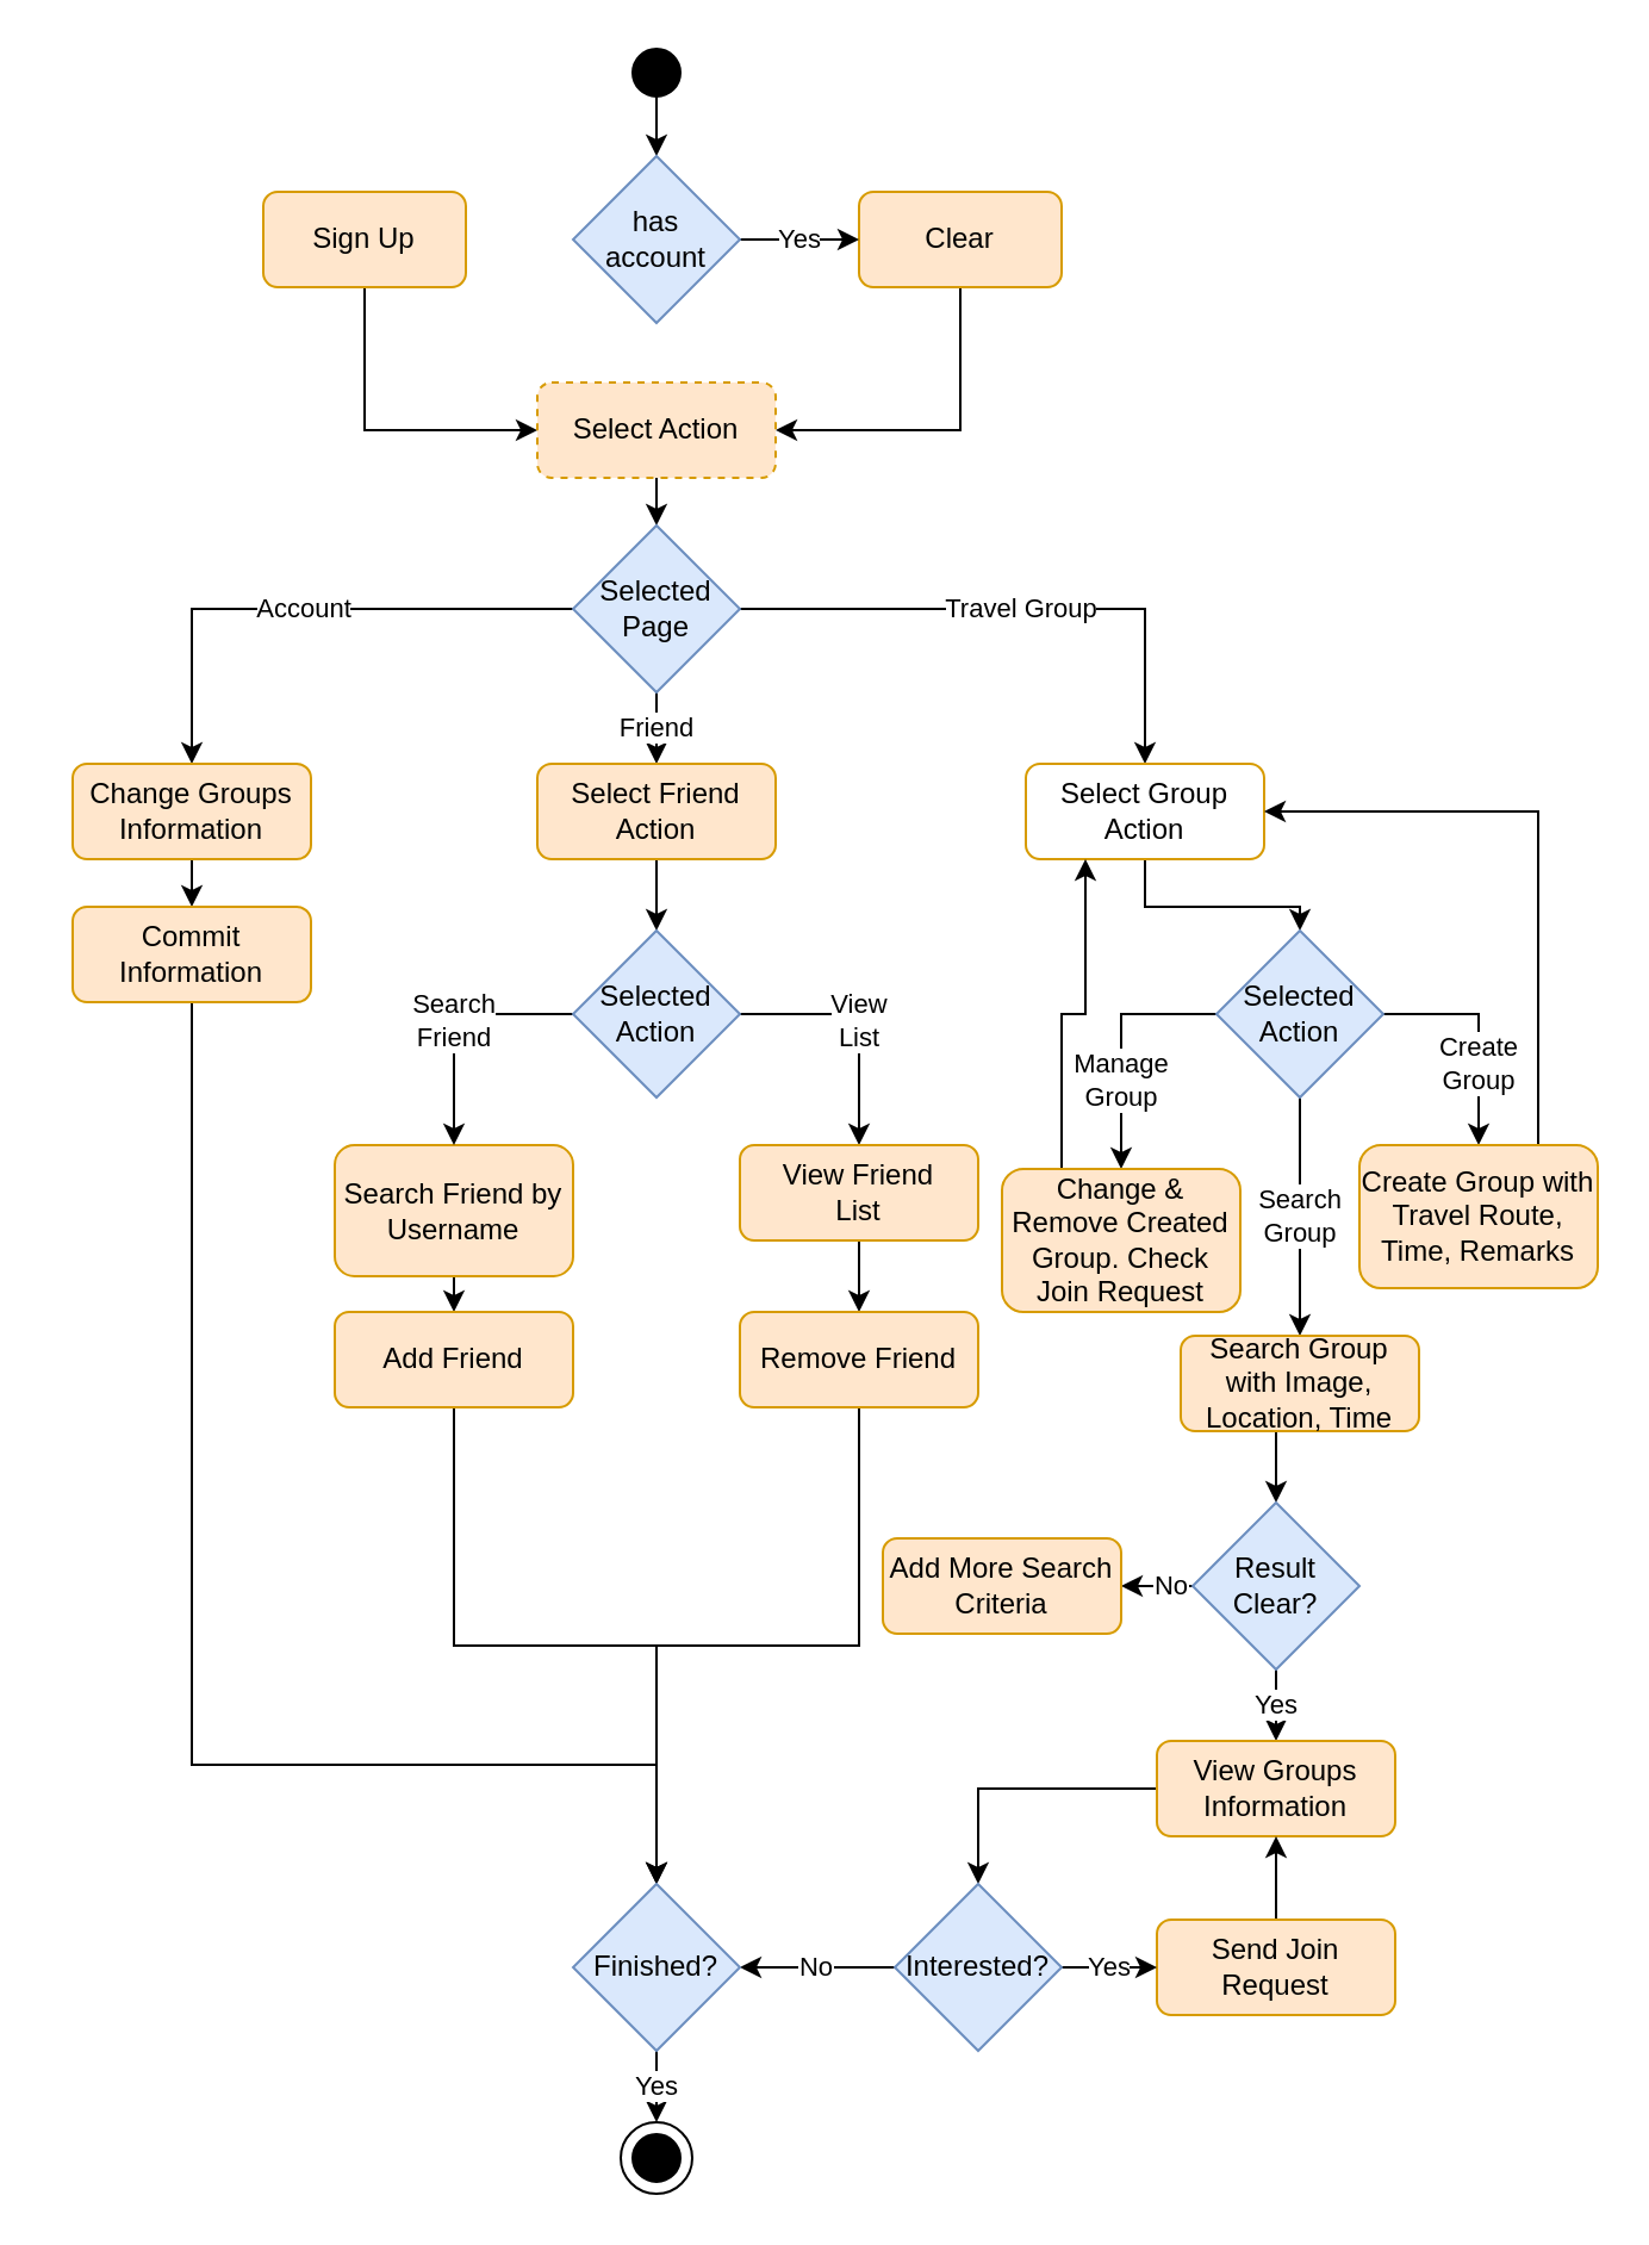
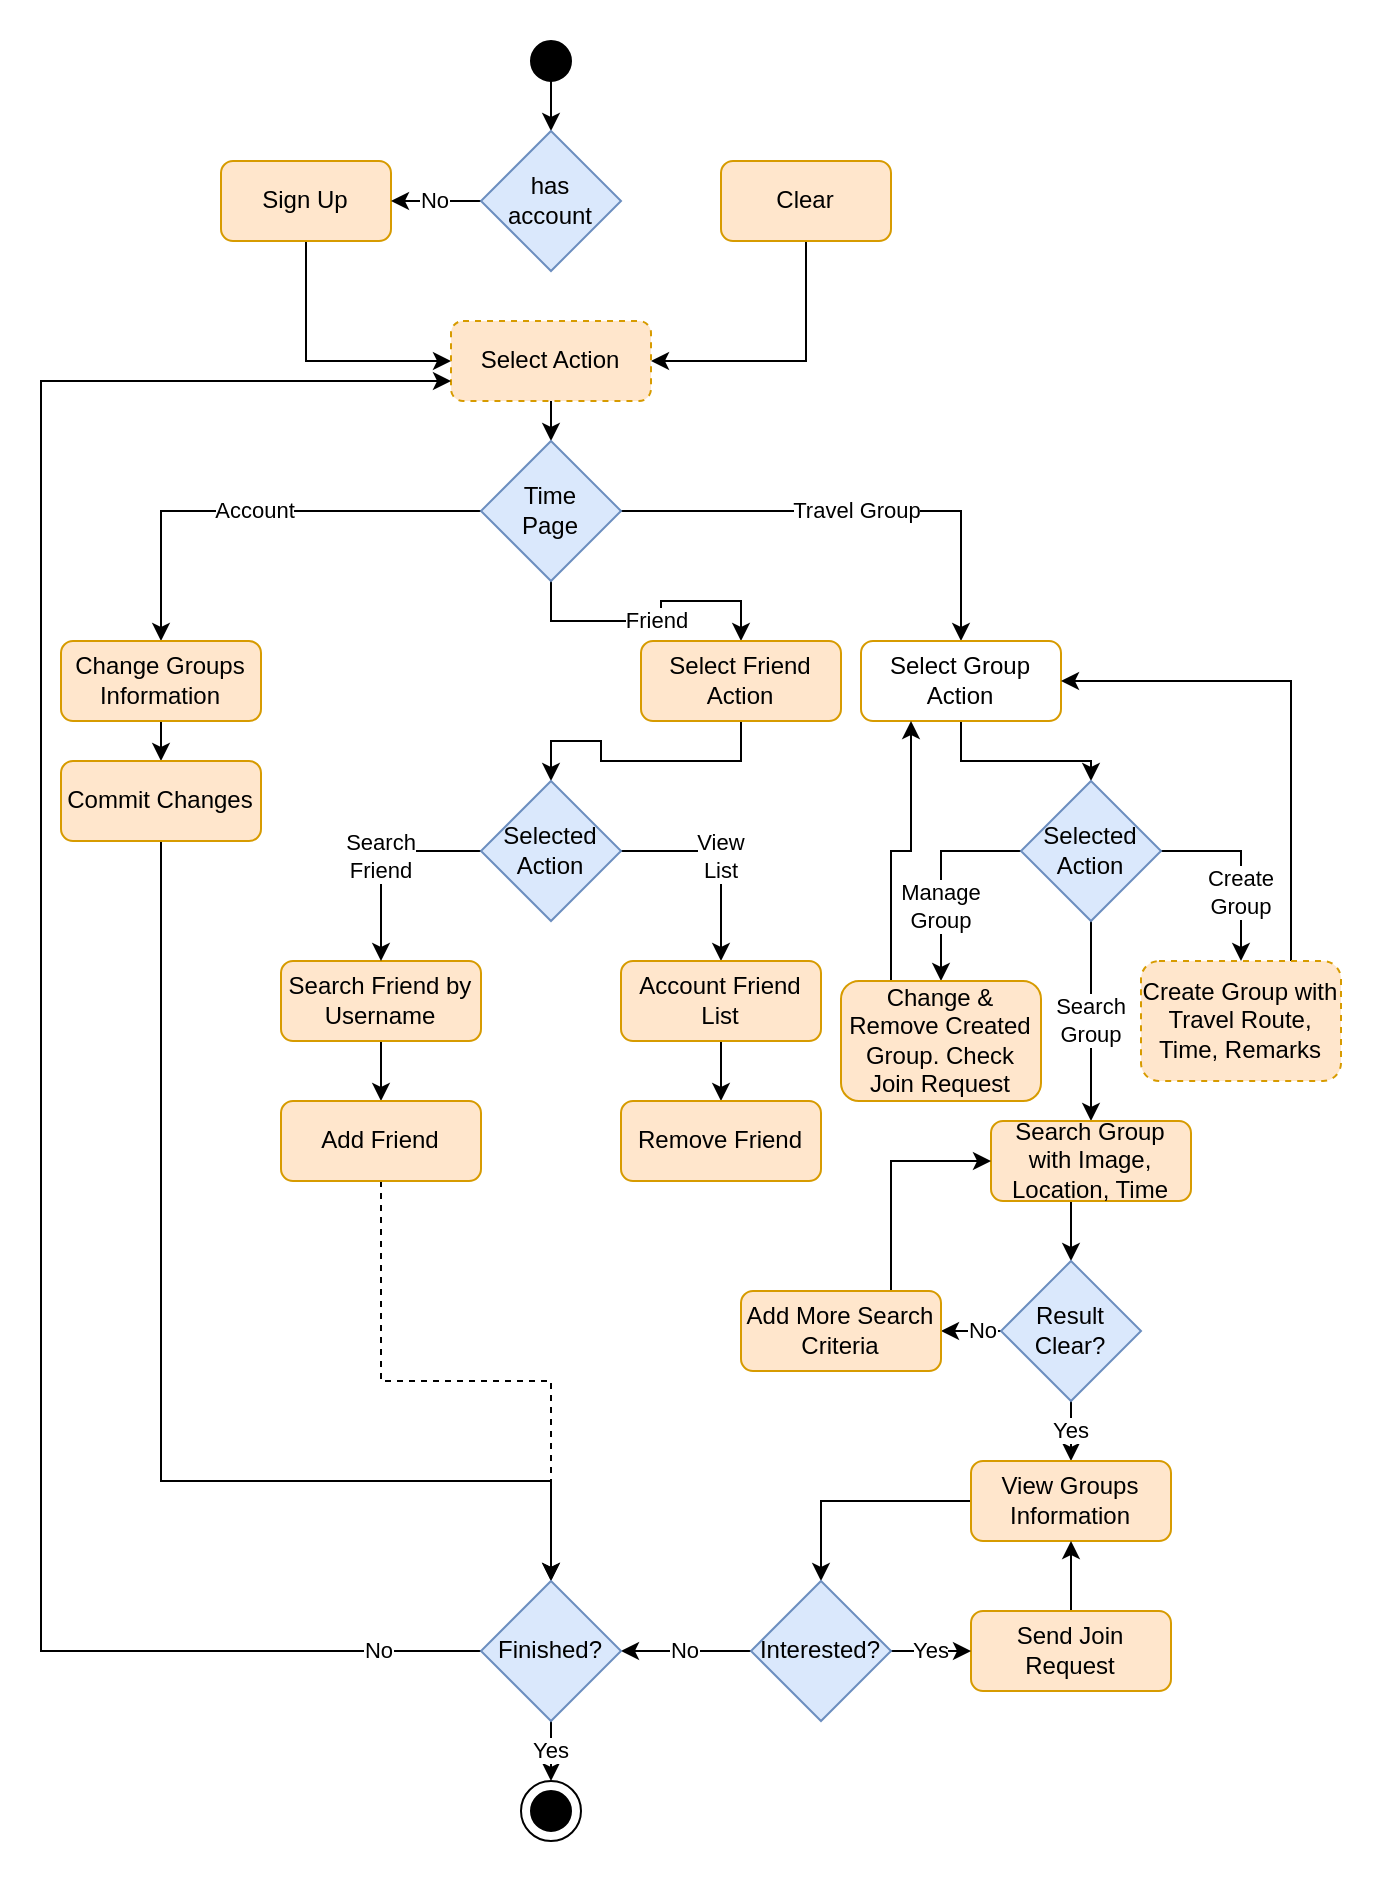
+ <mxCell id="8" value="No" style="edgeStyle=orthogonalEdgeStyle;rounded=0;orthogonalLoop=1;jettySize=auto;html=1;exitX=0;exitY=0.5;exitDx=0;exitDy=0;entryX=1;entryY=0.5;entryDx=0;entryDy=0;" edge="1" parent="1" source="10" target="5"><mxGeometry relative="1" as="geometry" /></mxCell>
- <mxCell id="9" value="Yes" style="edgeStyle=orthogonalEdgeStyle;rounded=0;orthogonalLoop=1;jettySize=auto;html=1;exitX=1;exitY=0.5;exitDx=0;exitDy=0;entryX=0;entryY=0.5;entryDx=0;entryDy=0;" edge="1" parent="1" source="10" target="7"><mxGeometry relative="1" as="geometry" /></mxCell>
- <mxCell id="16" value="Selected&lt;br&gt;Page" style="rhombus;whiteSpace=wrap;html=1;fillColor=#dae8fc;strokeColor=#6c8ebf;" vertex="1" parent="1"><mxGeometry x="240" y="220" width="70" height="70" as="geometry" /></mxCell>
+ <mxCell id="16" value="Time&lt;br&gt;Page" style="rhombus;whiteSpace=wrap;html=1;fillColor=#dae8fc;strokeColor=#6c8ebf;" vertex="1" parent="1"><mxGeometry x="240" y="220" width="70" height="70" as="geometry" /></mxCell>
- <mxCell id="22" value="Select Friend&lt;br&gt;Action" style="rounded=1;whiteSpace=wrap;html=1;fillColor=#ffe6cc;strokeColor=#d79b00;" vertex="1" parent="1"><mxGeometry x="225" y="320" width="100" height="40" as="geometry" /></mxCell>
+ <mxCell id="22" value="Select Friend&lt;br&gt;Action" style="rounded=1;whiteSpace=wrap;html=1;fillColor=#ffe6cc;strokeColor=#d79b00;" vertex="1" parent="1"><mxGeometry x="320" y="320" width="100" height="40" as="geometry" /></mxCell>
- <mxCell id="20" value="Commit Information" style="rounded=1;whiteSpace=wrap;html=1;fillColor=#ffe6cc;strokeColor=#d79b00;" vertex="1" parent="1"><mxGeometry x="30" y="380" width="100" height="40" as="geometry" /></mxCell>
+ <mxCell id="20" value="Commit Changes" style="rounded=1;whiteSpace=wrap;html=1;fillColor=#ffe6cc;strokeColor=#d79b00;" vertex="1" parent="1"><mxGeometry x="30" y="380" width="100" height="40" as="geometry" /></mxCell>
- <mxCell id="37" value="View Friend&lt;br&gt;List" style="rounded=1;whiteSpace=wrap;html=1;fillColor=#ffe6cc;strokeColor=#d79b00;" vertex="1" parent="1"><mxGeometry x="310" y="480" width="100" height="40" as="geometry" /></mxCell>
+ <mxCell id="37" value="Account Friend&lt;br&gt;List" style="rounded=1;whiteSpace=wrap;html=1;fillColor=#ffe6cc;strokeColor=#d79b00;" vertex="1" parent="1"><mxGeometry x="310" y="480" width="100" height="40" as="geometry" /></mxCell>
- <mxCell id="24" value="Search Friend by&lt;br&gt;Username" style="rounded=1;whiteSpace=wrap;html=1;fillColor=#ffe6cc;strokeColor=#d79b00;" vertex="1" parent="1"><mxGeometry x="140" y="480" width="100" height="55" as="geometry" /></mxCell>
+ <mxCell id="24" value="Search Friend by&lt;br&gt;Username" style="rounded=1;whiteSpace=wrap;html=1;fillColor=#ffe6cc;strokeColor=#d79b00;" vertex="1" parent="1"><mxGeometry x="140" y="480" width="100" height="40" as="geometry" /></mxCell>
- <mxCell id="45" value="Create Group with Travel Route, Time, Remarks" style="rounded=1;whiteSpace=wrap;html=1;fillColor=#ffe6cc;strokeColor=#d79b00;" vertex="1" parent="1"><mxGeometry x="570" y="480" width="100" height="60" as="geometry" /></mxCell>
+ <mxCell id="45" value="Create Group with Travel Route, Time, Remarks" style="rounded=1;whiteSpace=wrap;html=1;fillColor=#ffe6cc;strokeColor=#d79b00;dashed=1;" vertex="1" parent="1"><mxGeometry x="570" y="480" width="100" height="60" as="geometry" /></mxCell>
+ <mxCell id="61" value="No" style="edgeStyle=orthogonalEdgeStyle;rounded=0;orthogonalLoop=1;jettySize=auto;html=1;exitX=0;exitY=0.5;exitDx=0;exitDy=0;entryX=0;entryY=0.75;entryDx=0;entryDy=0;" edge="1" parent="1" source="62" target="12"><mxGeometry x="-0.906" relative="1" as="geometry"><Array as="points"><mxPoint x="20" y="825" /><mxPoint x="20" y="190" /></Array><mxPoint x="-1" as="offset" /></mxGeometry></mxCell>
+ <mxCell id="49" style="edgeStyle=orthogonalEdgeStyle;rounded=0;orthogonalLoop=1;jettySize=auto;html=1;exitX=0.75;exitY=0;exitDx=0;exitDy=0;entryX=0;entryY=0.5;entryDx=0;entryDy=0;" edge="1" parent="1" source="50" target="41"><mxGeometry relative="1" as="geometry" /></mxCell>
- <mxCell id="38" style="edgeStyle=orthogonalEdgeStyle;rounded=0;orthogonalLoop=1;jettySize=auto;html=1;exitX=0.5;exitY=1;exitDx=0;exitDy=0;entryX=0.5;entryY=0;entryDx=0;entryDy=0;" edge="1" parent="1" source="39" target="62"><mxGeometry relative="1" as="geometry" /></mxCell>
- <mxCell id="34" style="edgeStyle=orthogonalEdgeStyle;rounded=0;orthogonalLoop=1;jettySize=auto;html=1;exitX=0.5;exitY=1;exitDx=0;exitDy=0;entryX=0.5;entryY=0;entryDx=0;entryDy=0;" edge="1" parent="1" source="35" target="62"><mxGeometry relative="1" as="geometry" /></mxCell>
+ <mxCell id="34" style="edgeStyle=orthogonalEdgeStyle;rounded=0;orthogonalLoop=1;jettySize=auto;html=1;exitX=0.5;exitY=1;exitDx=0;exitDy=0;entryX=0.5;entryY=0;entryDx=0;entryDy=0;dashed=1;" edge="1" parent="1" source="35" target="62"><mxGeometry relative="1" as="geometry" /></mxCell>
